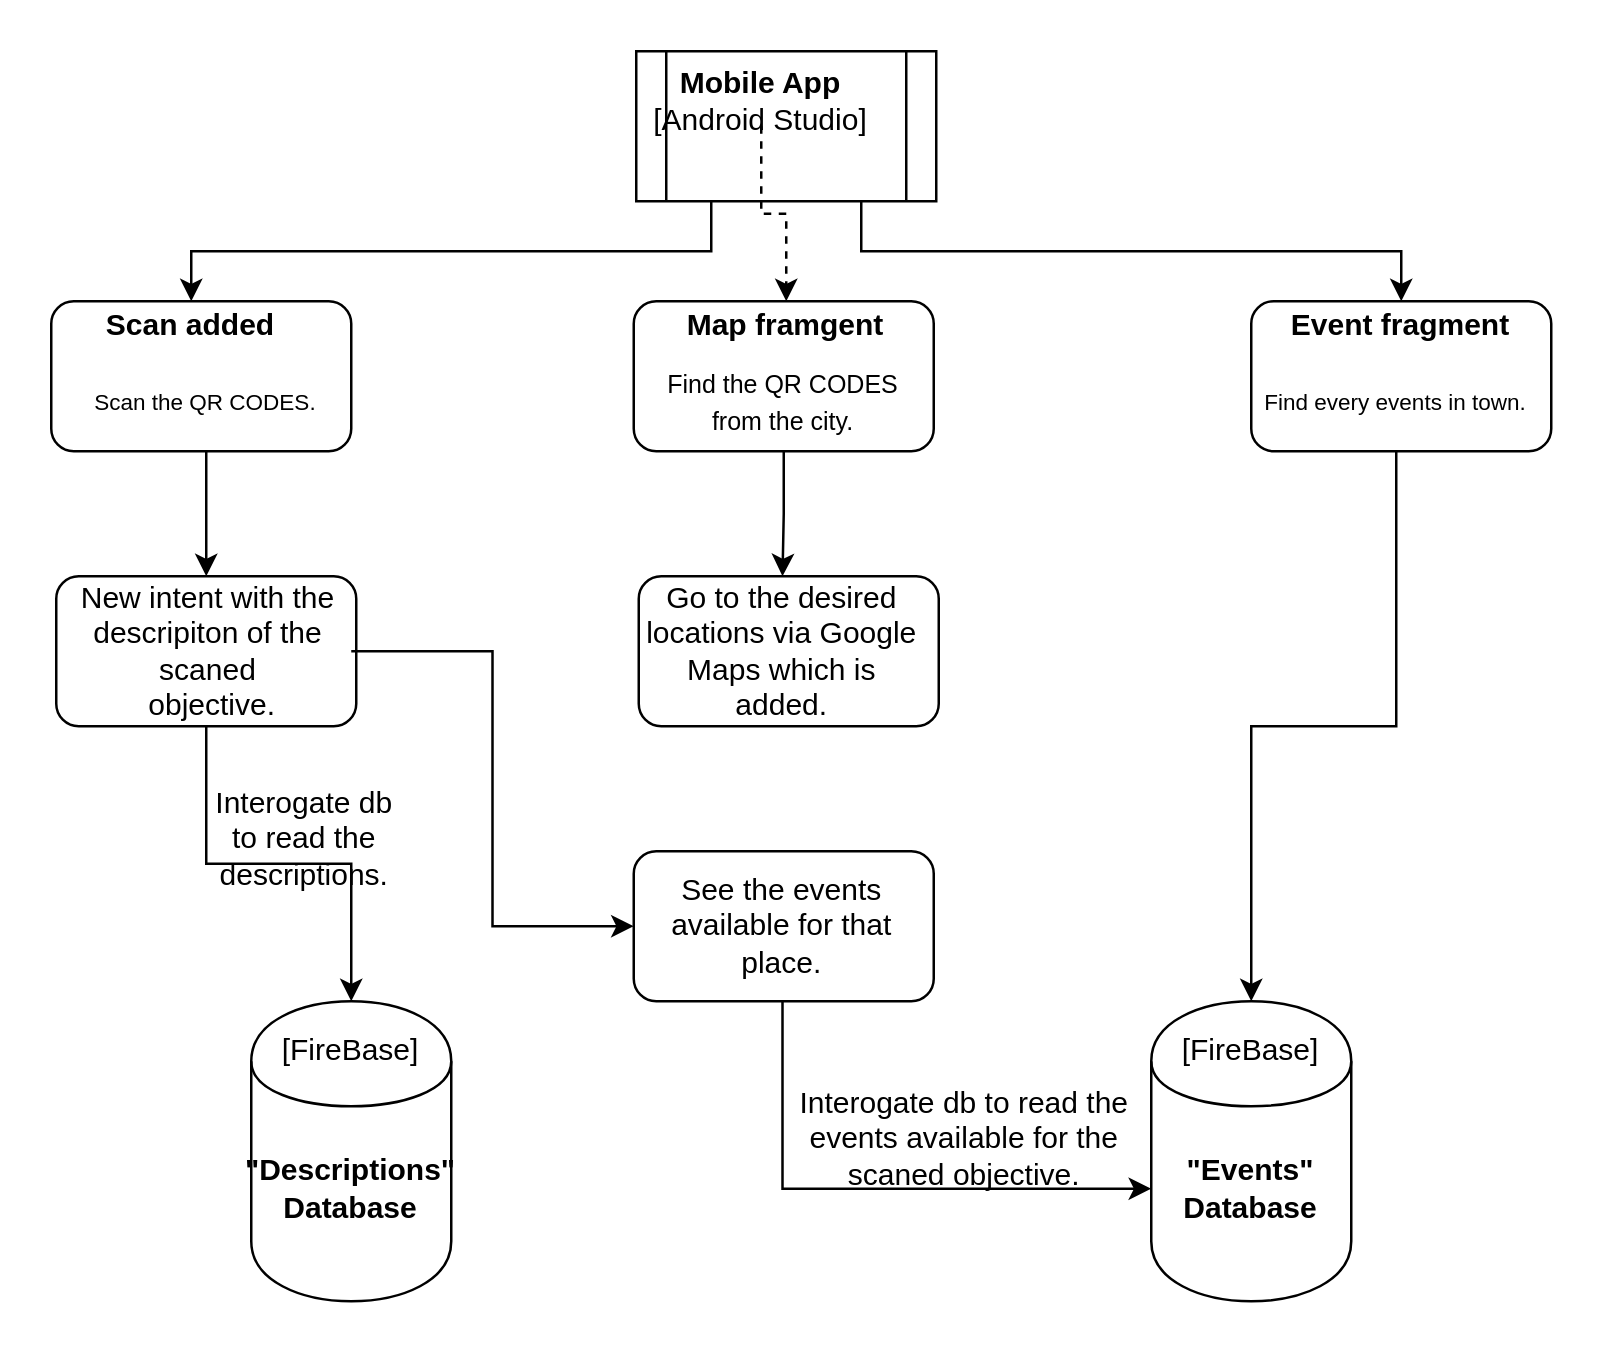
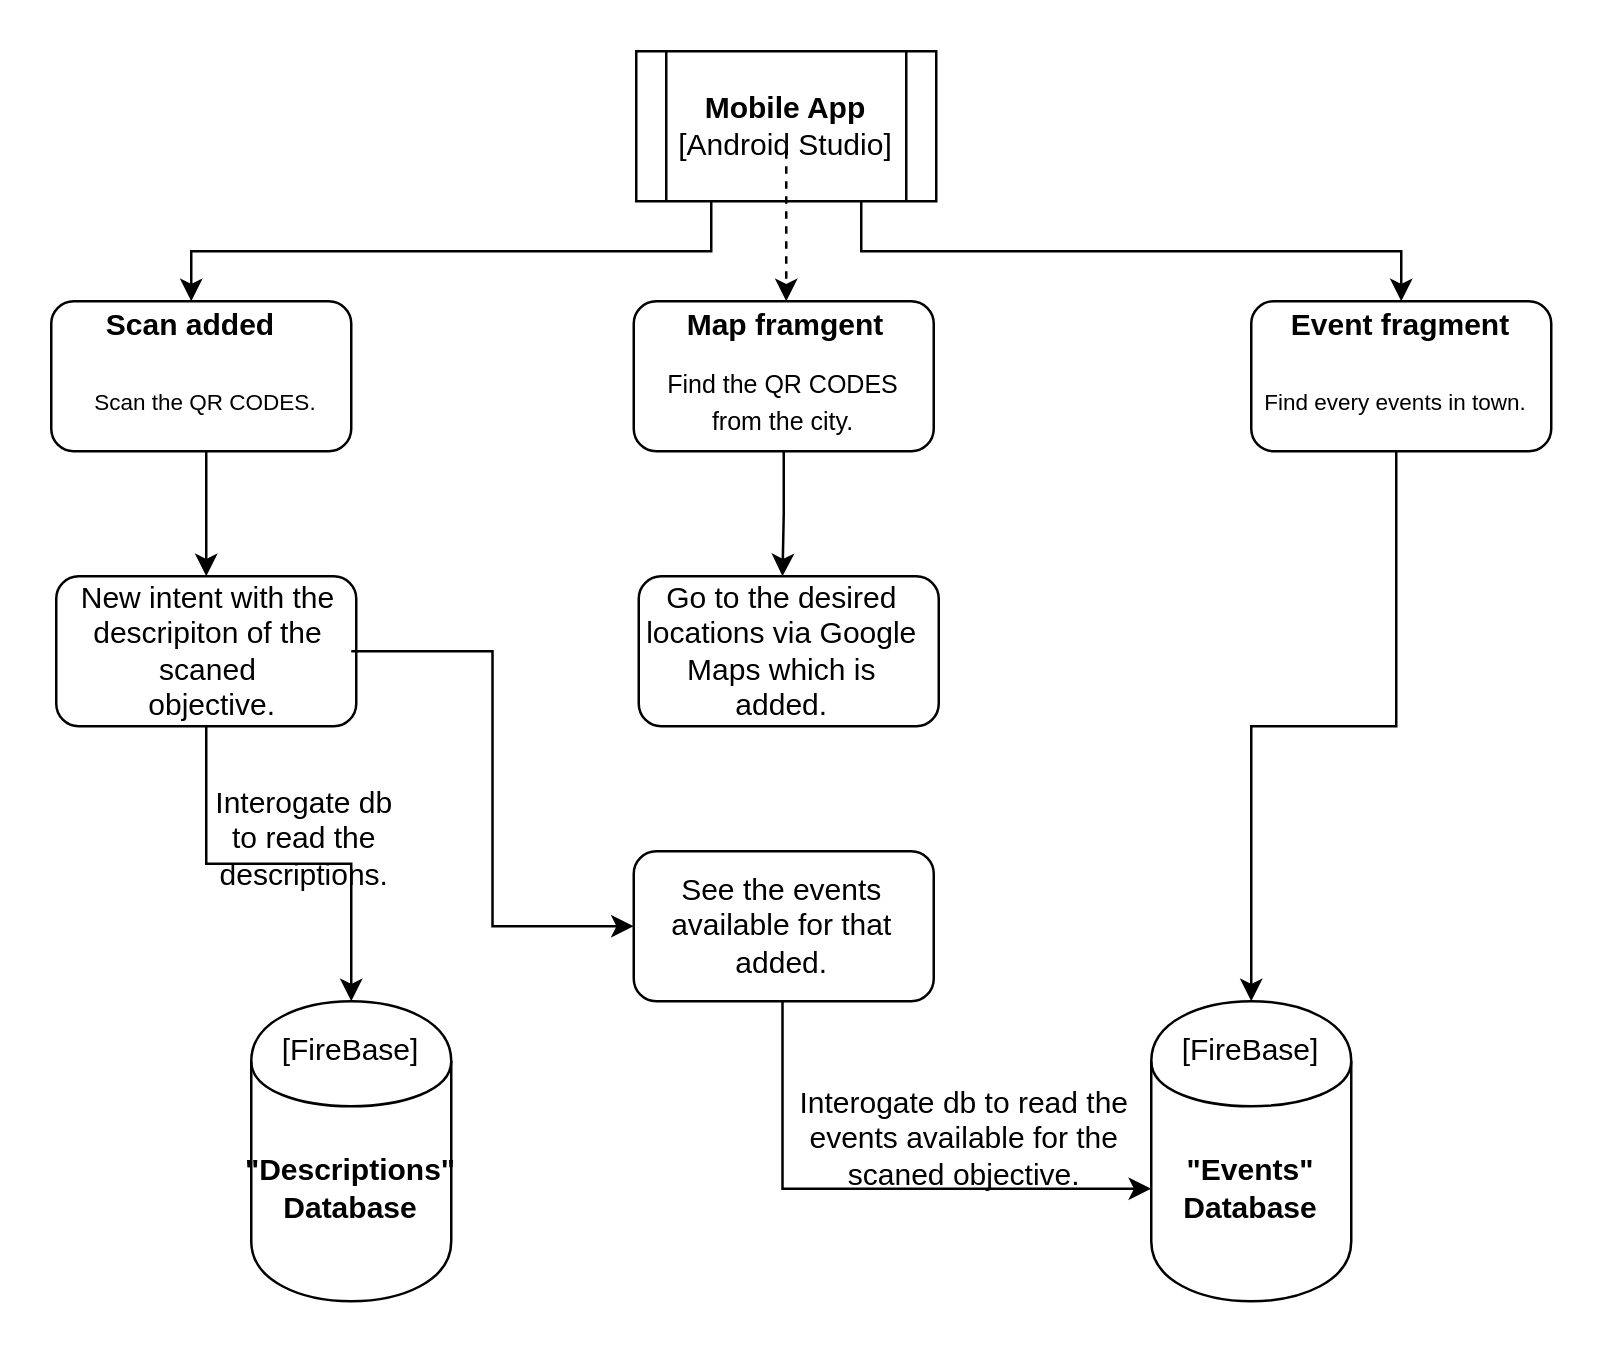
- <mxCell id="12" value="&lt;b&gt;Mobile App &lt;/b&gt;[Android Studio]" style="text;html=1;strokeColor=none;fillColor=none;align=center;verticalAlign=middle;whiteSpace=wrap;rounded=0;" vertex="1" parent="1"><mxGeometry x="259" y="30" width="90" height="20" as="geometry" /></mxCell>
+ <mxCell id="12" value="&lt;b&gt;Mobile App &lt;/b&gt;[Android Studio]" style="text;html=1;strokeColor=none;fillColor=none;align=center;verticalAlign=middle;whiteSpace=wrap;rounded=0;" vertex="1" parent="1"><mxGeometry x="269" y="40" width="90" height="20" as="geometry" /></mxCell>
- <mxCell id="34" value="See the events available for that place." style="text;html=1;strokeColor=none;fillColor=none;align=center;verticalAlign=middle;whiteSpace=wrap;rounded=0;" vertex="1" parent="1"><mxGeometry x="255" y="340" width="115" height="60" as="geometry" /></mxCell>
+ <mxCell id="34" value="See the events available for that added." style="text;html=1;strokeColor=none;fillColor=none;align=center;verticalAlign=middle;whiteSpace=wrap;rounded=0;" vertex="1" parent="1"><mxGeometry x="255" y="340" width="115" height="60" as="geometry" /></mxCell>
